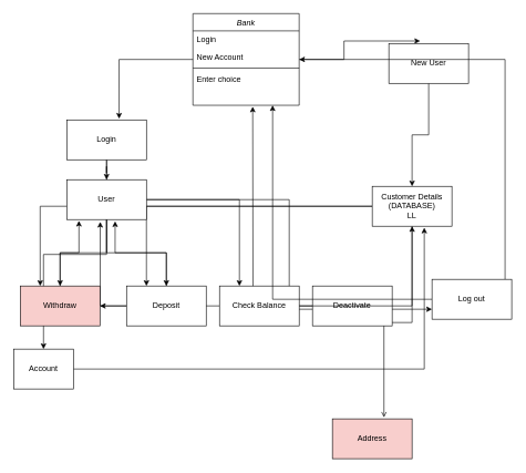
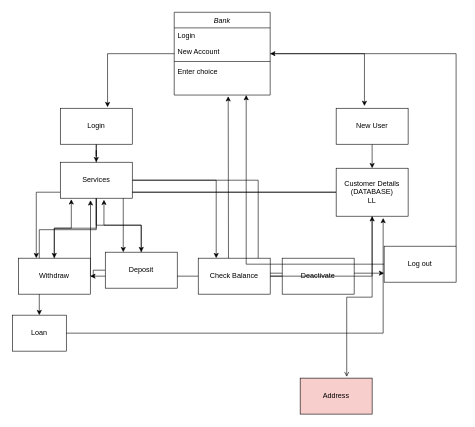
- <mxCell id="13" value="New User" style="rounded=0;whiteSpace=wrap;html=1;" vertex="1" parent="1"><mxGeometry x="585" y="65" width="120" height="60" as="geometry" /></mxCell>
+ <mxCell id="13" value="New User" style="rounded=0;whiteSpace=wrap;html=1;" vertex="1" parent="1"><mxGeometry x="560" y="180" width="120" height="60" as="geometry" /></mxCell>
- <mxCell id="22" value="User" style="rounded=0;whiteSpace=wrap;html=1;" vertex="1" parent="1"><mxGeometry x="100" y="270" width="120" height="60" as="geometry" /></mxCell>
+ <mxCell id="22" value="Services" style="rounded=0;whiteSpace=wrap;html=1;" vertex="1" parent="1"><mxGeometry x="100" y="270" width="120" height="60" as="geometry" /></mxCell>
- <mxCell id="17" value="Customer Details&lt;br&gt;(DATABASE)&lt;br&gt;LL" style="rounded=0;whiteSpace=wrap;html=1;" vertex="1" parent="1"><mxGeometry x="560" y="280" width="120" height="60" as="geometry" /></mxCell>
+ <mxCell id="17" value="Customer Details&lt;br&gt;(DATABASE)&lt;br&gt;LL" style="rounded=0;whiteSpace=wrap;html=1;" vertex="1" parent="1"><mxGeometry x="560" y="280" width="120" height="80" as="geometry" /></mxCell>
- <mxCell id="35" value="Log out" style="rounded=0;whiteSpace=wrap;html=1;" vertex="1" parent="1"><mxGeometry x="650" y="420" width="120" height="60" as="geometry" /></mxCell>
+ <mxCell id="35" value="Log out" style="rounded=0;whiteSpace=wrap;html=1;" vertex="1" parent="1"><mxGeometry x="640" y="410" width="120" height="60" as="geometry" /></mxCell>
- <mxCell id="32" value="Withdraw" style="rounded=0;whiteSpace=wrap;html=1;fillColor=#f8cecc;" vertex="1" parent="1"><mxGeometry x="30" y="430" width="120" height="60" as="geometry" /></mxCell>
+ <mxCell id="32" value="Withdraw" style="rounded=0;whiteSpace=wrap;html=1;" vertex="1" parent="1"><mxGeometry x="30" y="430" width="120" height="60" as="geometry" /></mxCell>
- <mxCell id="30" value="Deposit" style="rounded=0;whiteSpace=wrap;html=1;" vertex="1" parent="1"><mxGeometry x="190" y="430" width="120" height="60" as="geometry" /></mxCell>
+ <mxCell id="30" value="Deposit" style="rounded=0;whiteSpace=wrap;html=1;" vertex="1" parent="1"><mxGeometry x="175" y="420" width="120" height="60" as="geometry" /></mxCell>
- <mxCell id="37" value="Account" style="rounded=0;whiteSpace=wrap;html=1;" vertex="1" parent="1"><mxGeometry x="20" y="525" width="90" height="60" as="geometry" /></mxCell>
+ <mxCell id="37" value="Loan" style="rounded=0;whiteSpace=wrap;html=1;" vertex="1" parent="1"><mxGeometry x="20" y="525" width="90" height="60" as="geometry" /></mxCell>
